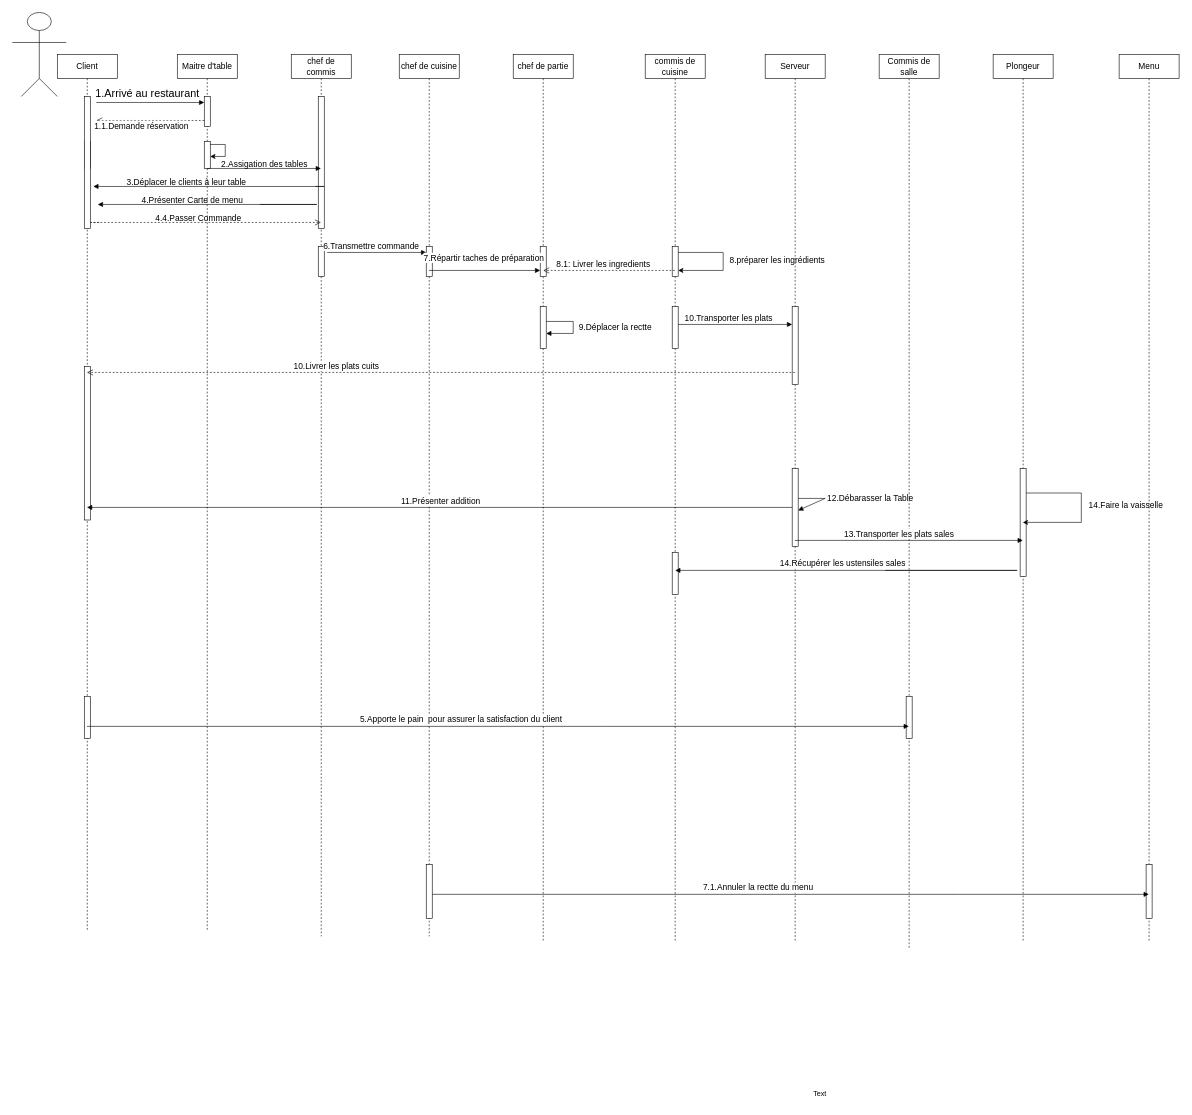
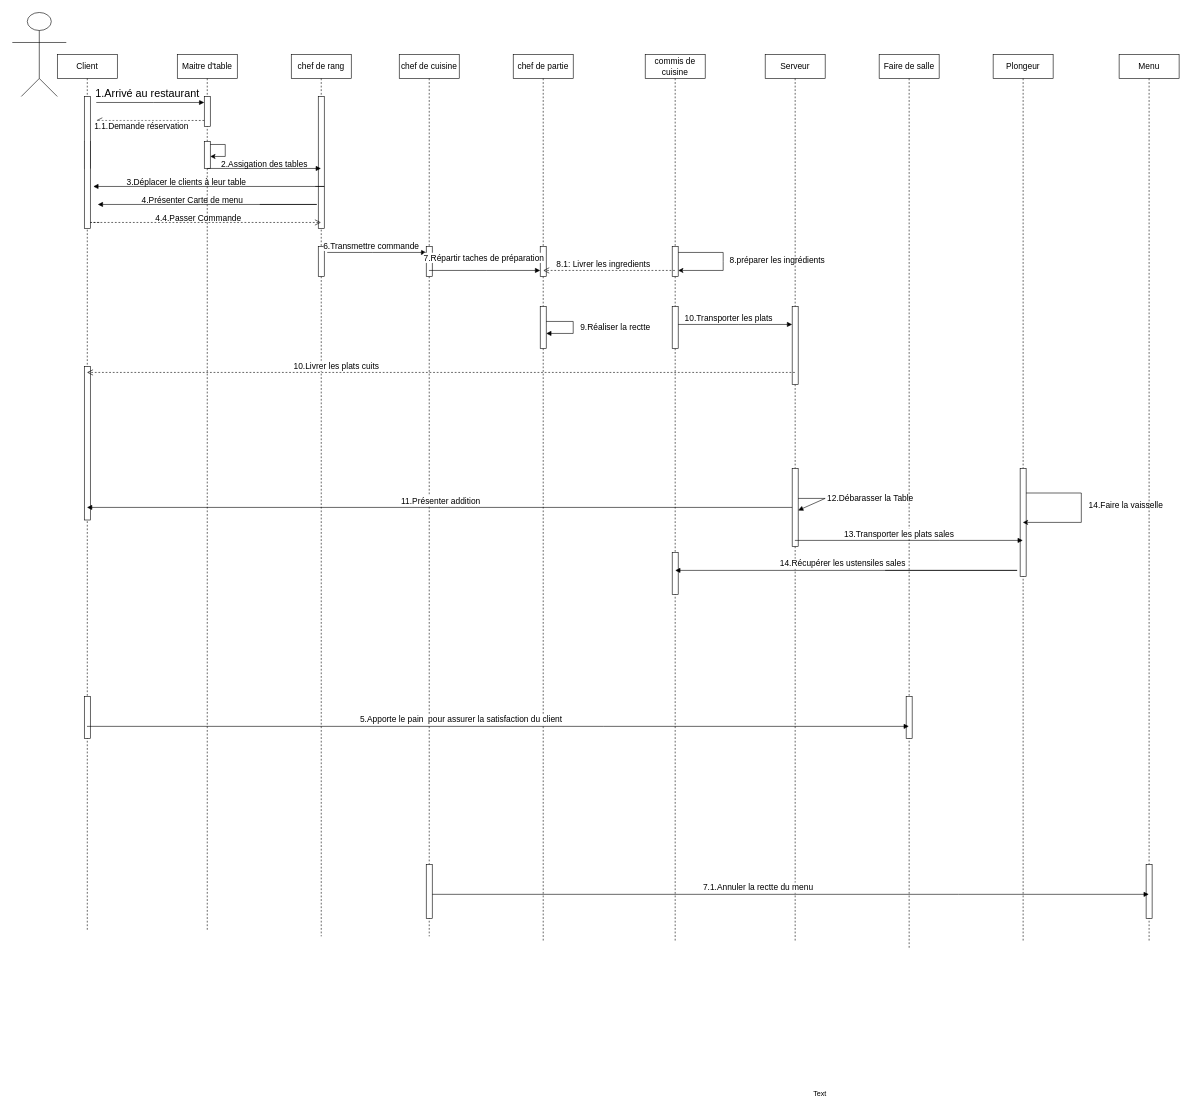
- <mxCell id="8" value="&lt;font style=&quot;font-size: 14px;&quot;&gt;chef de commis&lt;/font&gt;" style="shape=umlLifeline;perimeter=lifelinePerimeter;whiteSpace=wrap;html=1;container=0;dropTarget=0;collapsible=0;recursiveResize=0;outlineConnect=0;portConstraint=eastwest;newEdgeStyle={&quot;edgeStyle&quot;:&quot;elbowEdgeStyle&quot;,&quot;elbow&quot;:&quot;vertical&quot;,&quot;curved&quot;:0,&quot;rounded&quot;:0};" parent="1" vertex="1"><mxGeometry x="485" y="90" width="100" height="1470" as="geometry" /></mxCell>
+ <mxCell id="8" value="&lt;font style=&quot;font-size: 14px;&quot;&gt;chef de rang&lt;/font&gt;" style="shape=umlLifeline;perimeter=lifelinePerimeter;whiteSpace=wrap;html=1;container=0;dropTarget=0;collapsible=0;recursiveResize=0;outlineConnect=0;portConstraint=eastwest;newEdgeStyle={&quot;edgeStyle&quot;:&quot;elbowEdgeStyle&quot;,&quot;elbow&quot;:&quot;vertical&quot;,&quot;curved&quot;:0,&quot;rounded&quot;:0};" parent="1" vertex="1"><mxGeometry x="485" y="90" width="100" height="1470" as="geometry" /></mxCell>
- <mxCell id="31" value="&lt;font style=&quot;font-size: 14px;&quot;&gt;Commis de salle&lt;/font&gt;" style="shape=umlLifeline;perimeter=lifelinePerimeter;whiteSpace=wrap;html=1;container=0;dropTarget=0;collapsible=0;recursiveResize=0;outlineConnect=0;portConstraint=eastwest;newEdgeStyle={&quot;edgeStyle&quot;:&quot;elbowEdgeStyle&quot;,&quot;elbow&quot;:&quot;vertical&quot;,&quot;curved&quot;:0,&quot;rounded&quot;:0};" parent="1" vertex="1"><mxGeometry x="1465" y="90" width="100" height="1490" as="geometry" /></mxCell>
+ <mxCell id="31" value="&lt;font style=&quot;font-size: 14px;&quot;&gt;Faire de salle&lt;/font&gt;" style="shape=umlLifeline;perimeter=lifelinePerimeter;whiteSpace=wrap;html=1;container=0;dropTarget=0;collapsible=0;recursiveResize=0;outlineConnect=0;portConstraint=eastwest;newEdgeStyle={&quot;edgeStyle&quot;:&quot;elbowEdgeStyle&quot;,&quot;elbow&quot;:&quot;vertical&quot;,&quot;curved&quot;:0,&quot;rounded&quot;:0};" parent="1" vertex="1"><mxGeometry x="1465" y="90" width="100" height="1490" as="geometry" /></mxCell>
- <mxCell id="44" value="&lt;font style=&quot;font-size: 14px;&quot;&gt;9.Déplacer la rectte&lt;/font&gt;" style="text;html=1;align=center;verticalAlign=middle;resizable=0;points=[];autosize=1;strokeColor=none;fillColor=none;" parent="1" vertex="1"><mxGeometry x="955" y="530" width="140" height="30" as="geometry" /></mxCell>
+ <mxCell id="44" value="&lt;font style=&quot;font-size: 14px;&quot;&gt;9.Réaliser la rectte&lt;/font&gt;" style="text;html=1;align=center;verticalAlign=middle;resizable=0;points=[];autosize=1;strokeColor=none;fillColor=none;" parent="1" vertex="1"><mxGeometry x="955" y="530" width="140" height="30" as="geometry" /></mxCell>
